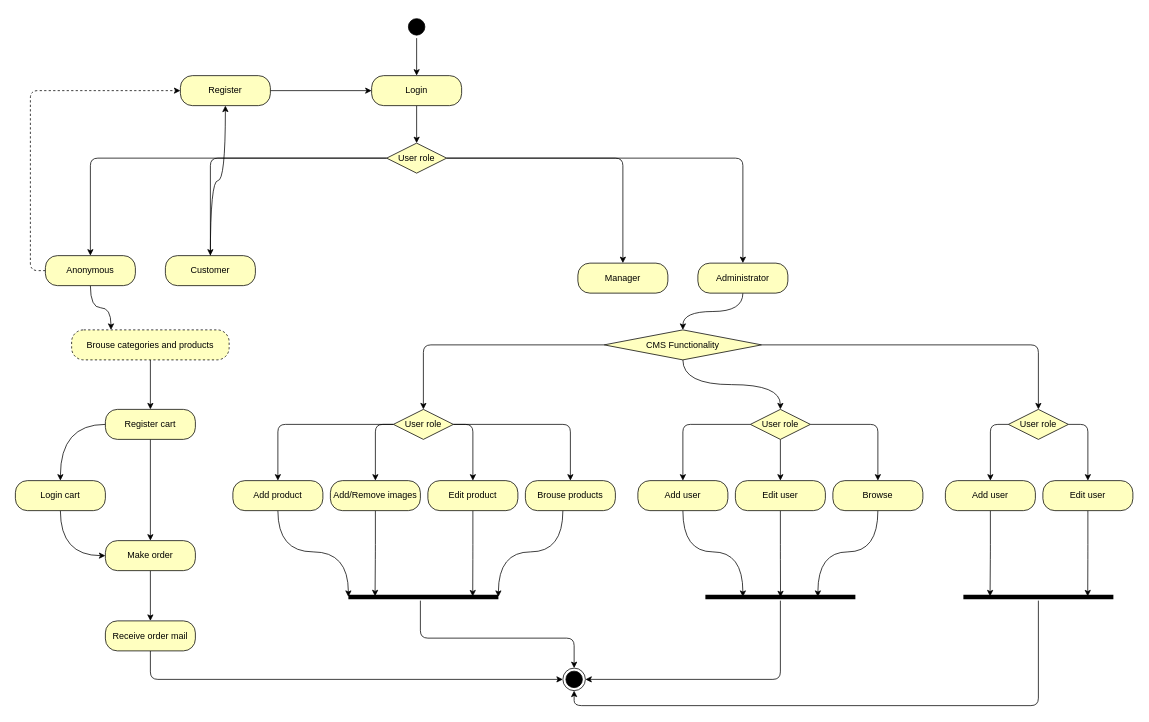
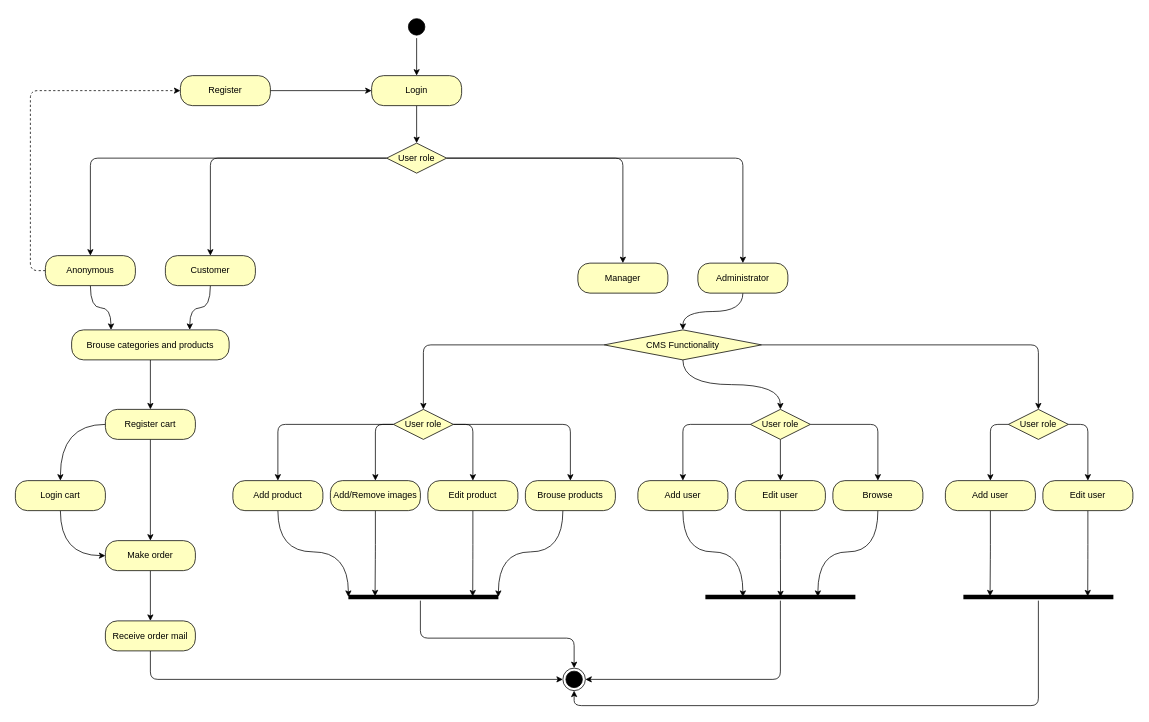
- <mxCell id="14" style="edgeStyle=orthogonalEdgeStyle;comic=0;orthogonalLoop=1;jettySize=auto;html=1;endArrow=classic;endFill=1;endSize=6;strokeColor=#000000;curved=1;" parent="1" source="15" target="20" edge="1"><mxGeometry relative="1" as="geometry" /></mxCell>
+ <mxCell id="14" style="edgeStyle=orthogonalEdgeStyle;comic=0;orthogonalLoop=1;jettySize=auto;html=1;entryX=0.75;entryY=0;entryDx=0;entryDy=0;endArrow=classic;endFill=1;endSize=6;strokeColor=#000000;curved=1;" parent="1" source="15" target="22" edge="1"><mxGeometry relative="1" as="geometry" /></mxCell>
- <mxCell id="22" value="Brouse categories and products" style="rounded=1;whiteSpace=wrap;html=1;arcSize=40;fontColor=#000000;fillColor=#ffffc0;strokeColor=#000000;dashed=1;" parent="1" vertex="1"><mxGeometry x="95" y="439" width="210" height="40" as="geometry" /></mxCell>
+ <mxCell id="22" value="Brouse categories and products" style="rounded=1;whiteSpace=wrap;html=1;arcSize=40;fontColor=#000000;fillColor=#ffffc0;strokeColor=#000000;" parent="1" vertex="1"><mxGeometry x="95" y="439" width="210" height="40" as="geometry" /></mxCell>
